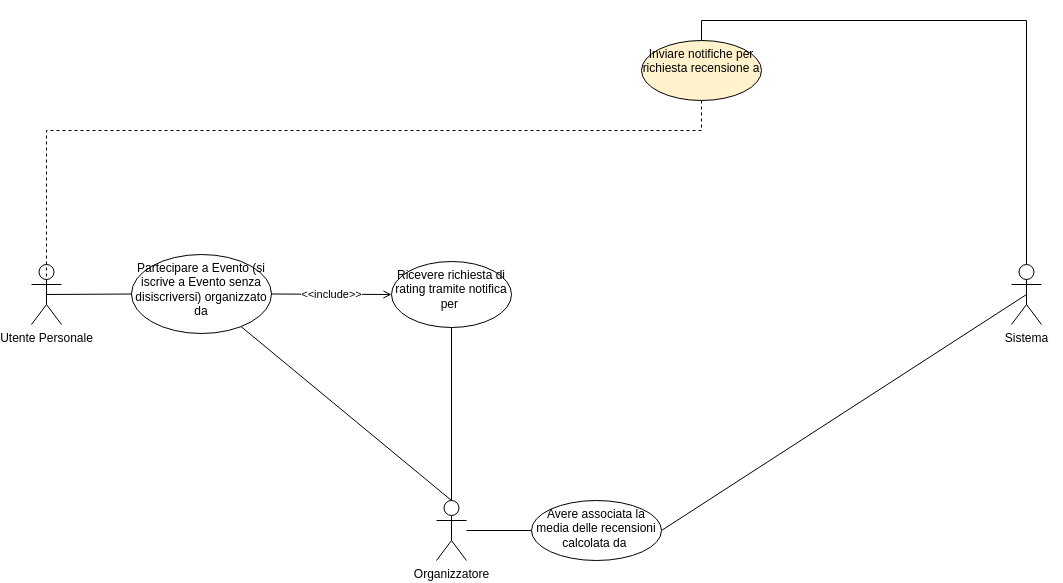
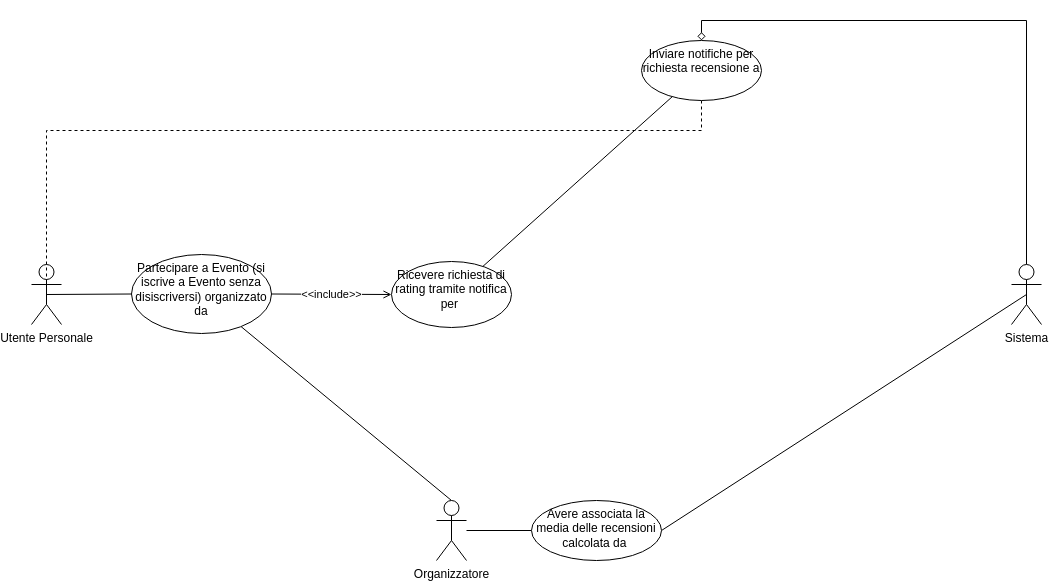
- <mxCell id="2" value="" style="edgeStyle=orthogonalEdgeStyle;rounded=0;orthogonalLoop=1;jettySize=auto;html=1;endArrow=none;endFill=0;entryX=0.5;entryY=0;entryDx=0;entryDy=0;" edge="1" parent="1" source="3" target="17"><mxGeometry relative="1" as="geometry"><Array as="points"><mxPoint x="1015" y="20" /><mxPoint x="690" y="20" /></Array></mxGeometry></mxCell>
+ <mxCell id="2" value="" style="edgeStyle=orthogonalEdgeStyle;rounded=0;orthogonalLoop=1;jettySize=auto;html=1;endArrow=diamond;endFill=0;entryX=0.5;entryY=0;entryDx=0;entryDy=0;" edge="1" parent="1" source="3" target="17"><mxGeometry relative="1" as="geometry"><Array as="points"><mxPoint x="1015" y="20" /><mxPoint x="690" y="20" /></Array></mxGeometry></mxCell>
- <mxCell id="17" value="Inviare notifiche per richiesta recensione a" style="ellipse;whiteSpace=wrap;html=1;verticalAlign=top;fillColor=#fff2cc;" vertex="1" parent="1"><mxGeometry x="630" y="40" width="120" height="60" as="geometry" /></mxCell>
+ <mxCell id="17" value="Inviare notifiche per richiesta recensione a" style="ellipse;whiteSpace=wrap;html=1;verticalAlign=top;" vertex="1" parent="1"><mxGeometry x="630" y="40" width="120" height="60" as="geometry" /></mxCell>
- <mxCell id="9" style="edgeStyle=none;rounded=0;orthogonalLoop=1;jettySize=auto;html=1;entryX=0.5;entryY=0;entryDx=0;entryDy=0;entryPerimeter=0;endArrow=none;endFill=0;" edge="1" parent="1" source="10" target="12"><mxGeometry relative="1" as="geometry" /></mxCell>
+ <mxCell id="9" style="edgeStyle=none;rounded=0;orthogonalLoop=1;jettySize=auto;html=1;endArrow=none;endFill=0;" edge="1" parent="1" source="10" target="17"><mxGeometry relative="1" as="geometry" /></mxCell>
